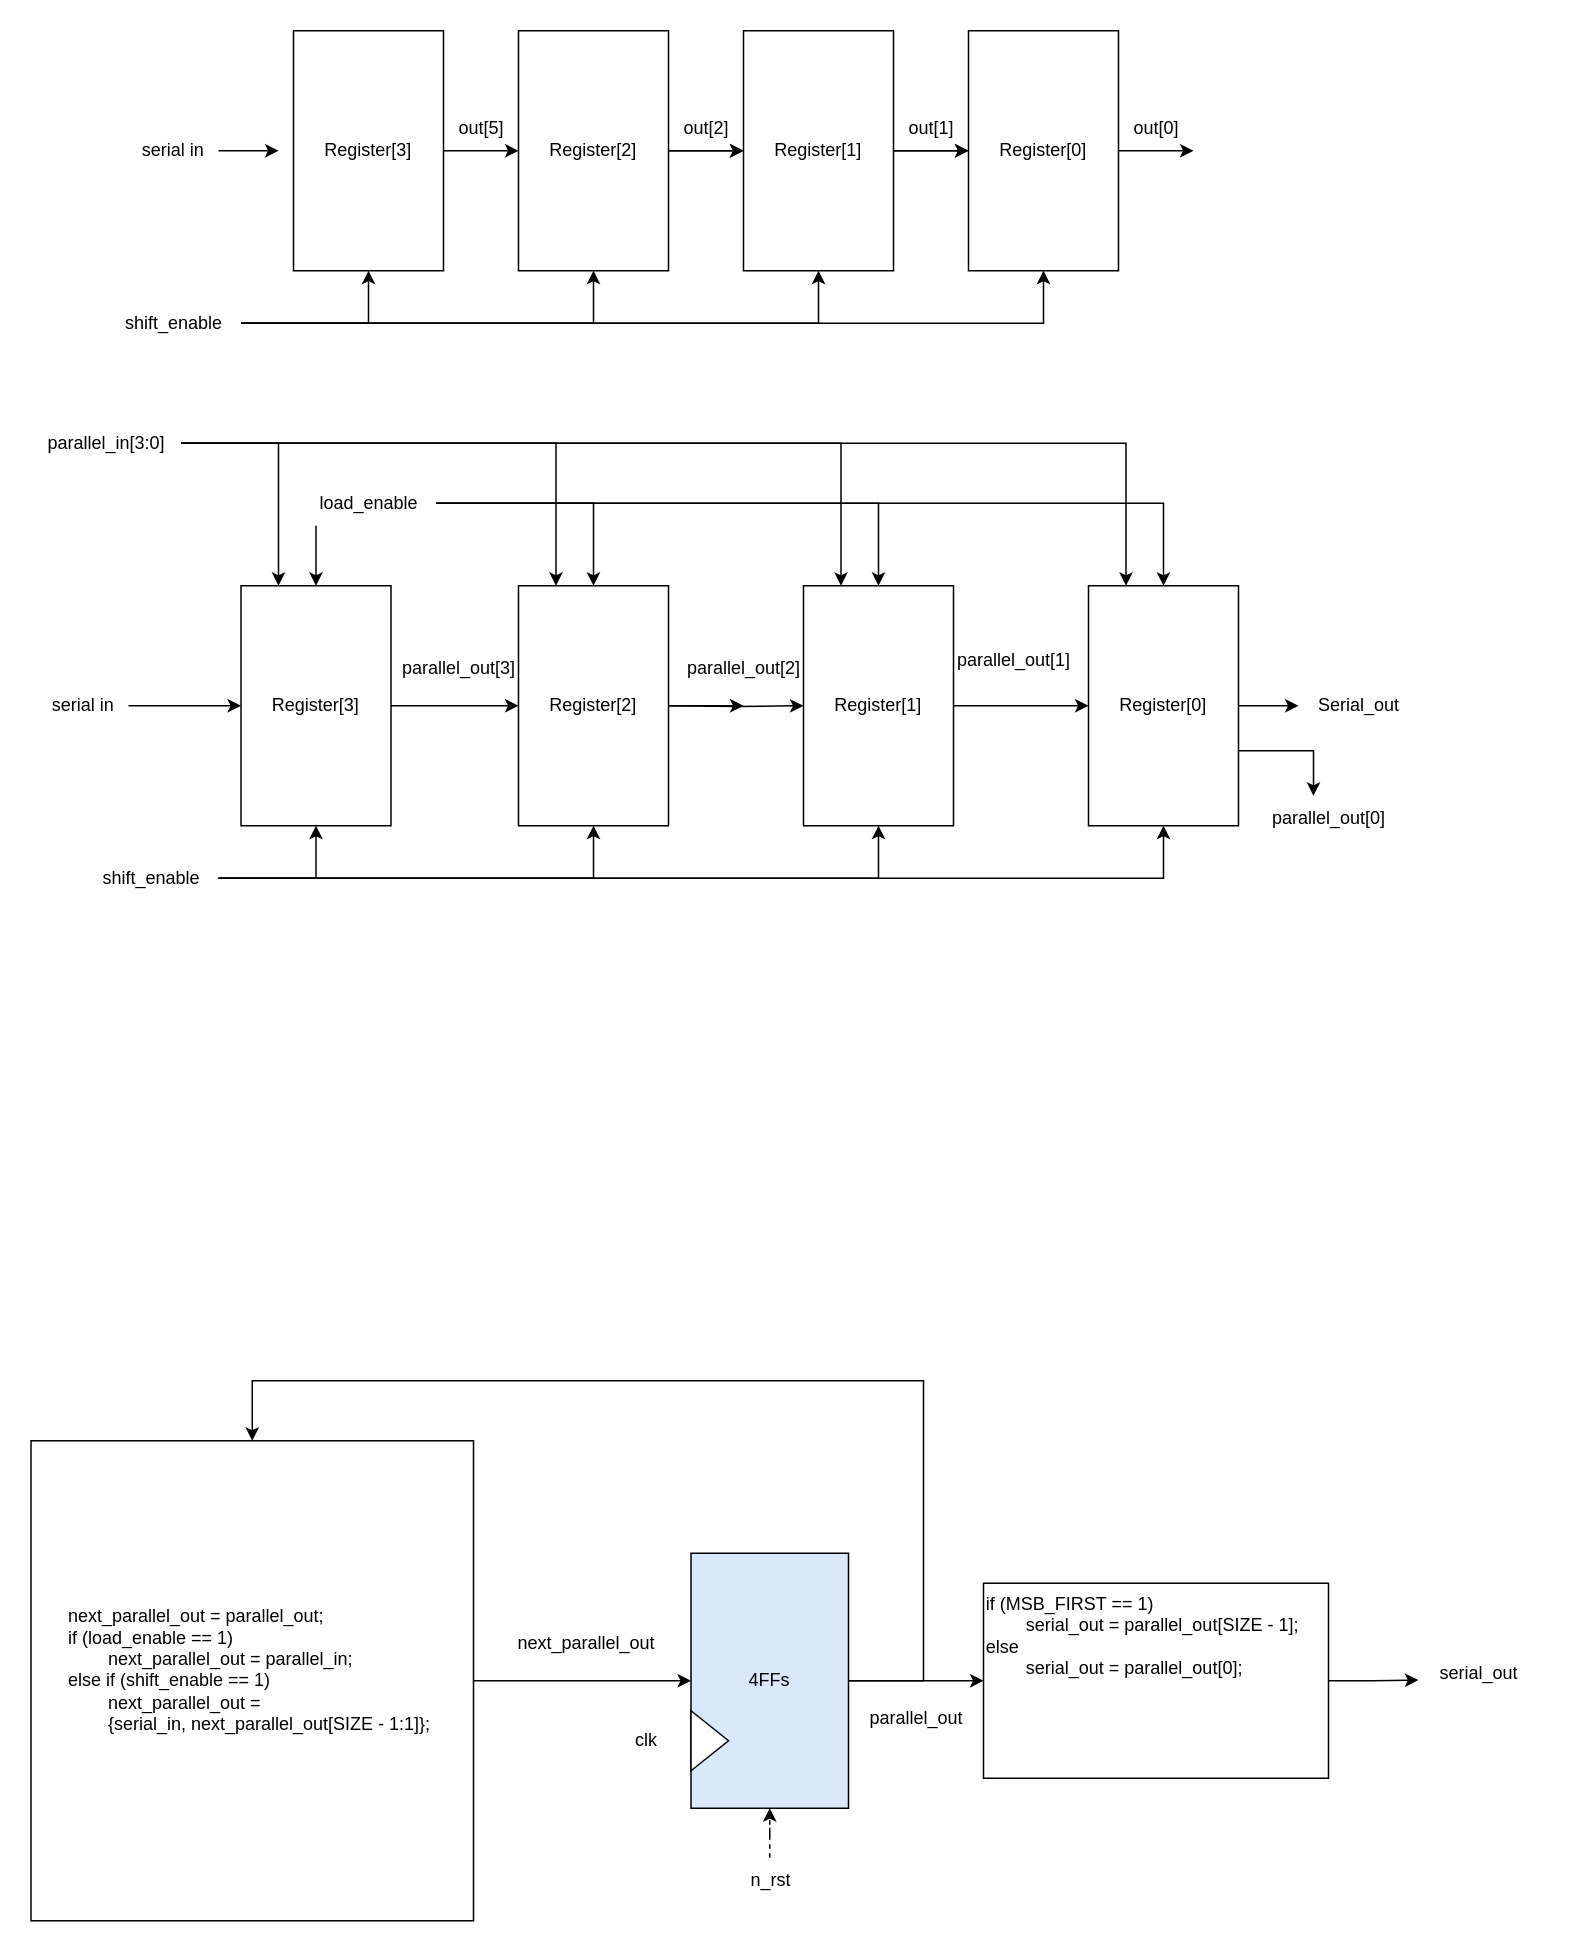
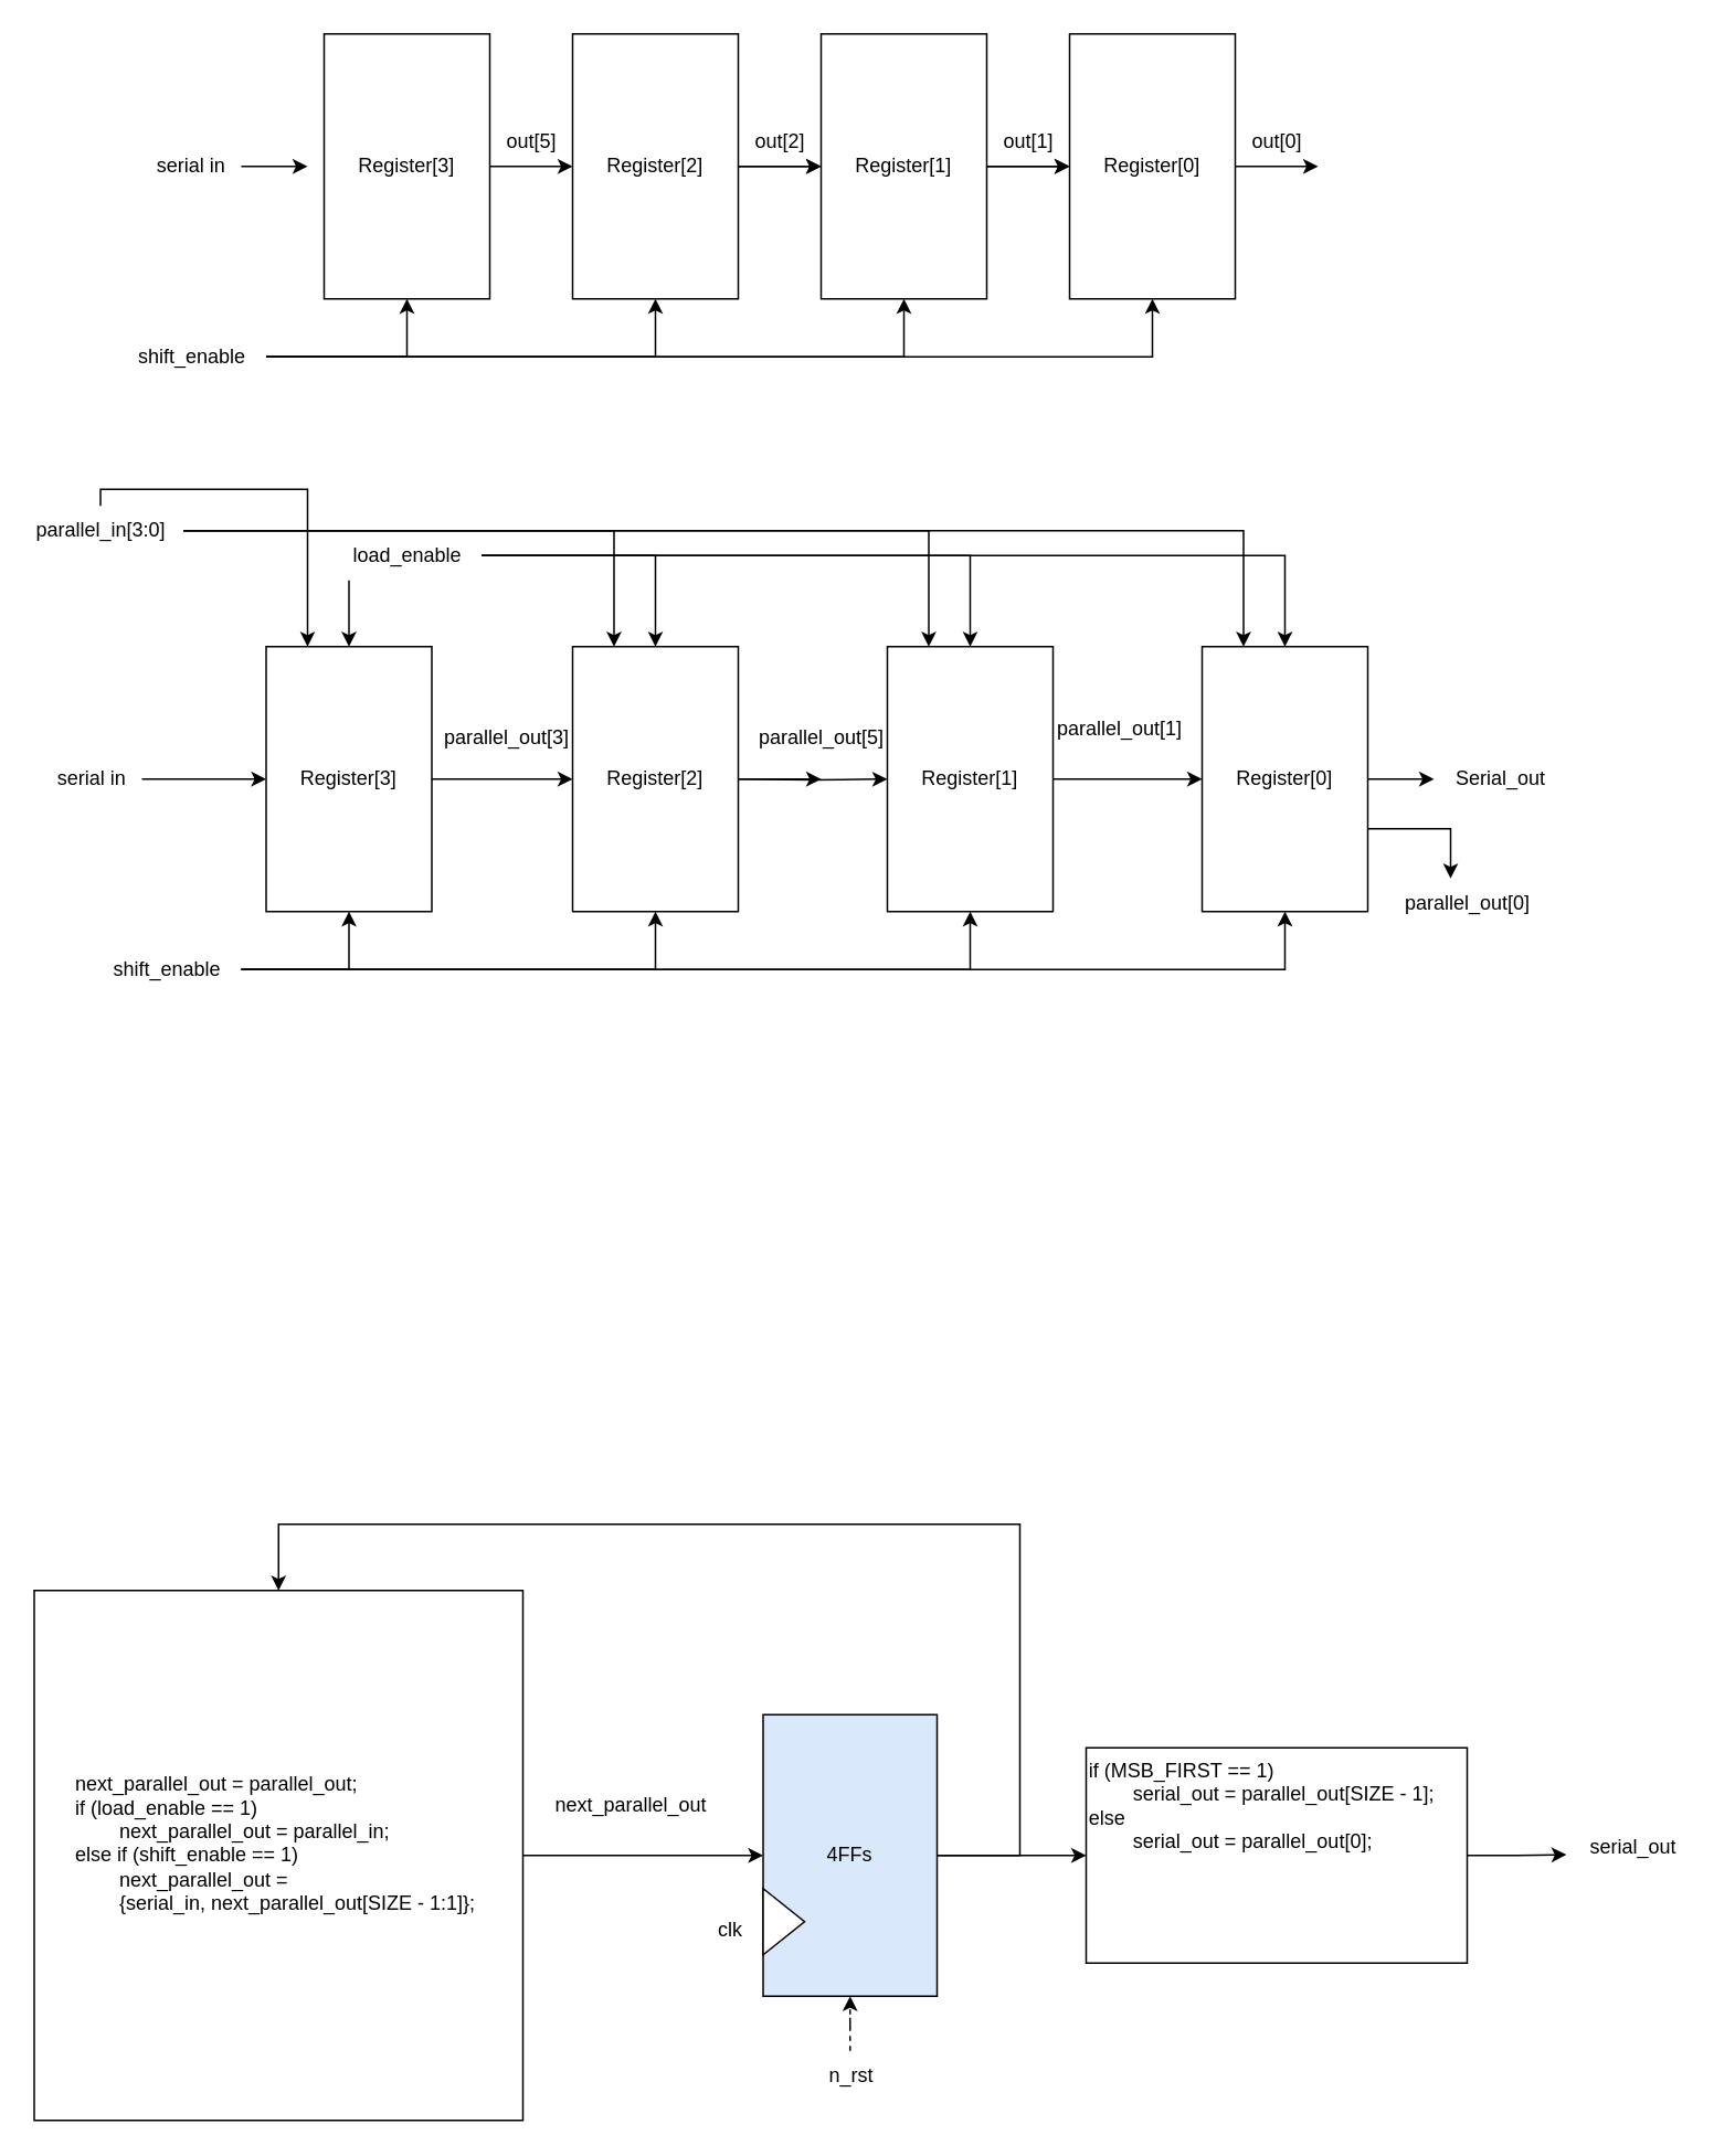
- <mxCell id="53" value="parallel_in[3:0]" style="text;html=1;align=center;verticalAlign=middle;resizable=0;points=[];autosize=1;strokeColor=none;fillColor=none;" parent="1" vertex="1"><mxGeometry x="20" y="280" width="100" height="30" as="geometry" /></mxCell>
+ <mxCell id="53" value="parallel_in[3:0]" style="text;html=1;align=center;verticalAlign=middle;resizable=0;points=[];autosize=1;strokeColor=none;fillColor=none;" parent="1" vertex="1"><mxGeometry x="10" y="305" width="100" height="30" as="geometry" /></mxCell>
- <mxCell id="37" value="parallel_out[2]" style="text;html=1;align=center;verticalAlign=middle;resizable=0;points=[];autosize=1;strokeColor=none;fillColor=none;" parent="1" vertex="1"><mxGeometry x="445" y="430" width="100" height="30" as="geometry" /></mxCell>
+ <mxCell id="37" value="parallel_out[5]" style="text;html=1;align=center;verticalAlign=middle;resizable=0;points=[];autosize=1;strokeColor=none;fillColor=none;" parent="1" vertex="1"><mxGeometry x="445" y="430" width="100" height="30" as="geometry" /></mxCell>
- <mxCell id="65" value="next_parallel_out" style="text;html=1;align=center;verticalAlign=middle;resizable=0;points=[];autosize=1;strokeColor=none;fillColor=none;" vertex="1" parent="1"><mxGeometry x="335" y="1080" width="110" height="30" as="geometry" /></mxCell>
+ <mxCell id="65" value="next_parallel_out" style="text;html=1;align=center;verticalAlign=middle;resizable=0;points=[];autosize=1;strokeColor=none;fillColor=none;" vertex="1" parent="1"><mxGeometry x="325" y="1075" width="110" height="30" as="geometry" /></mxCell>
- <mxCell id="66" value="parallel_out" style="text;html=1;align=center;verticalAlign=middle;resizable=0;points=[];autosize=1;strokeColor=none;fillColor=none;" vertex="1" parent="1"><mxGeometry x="565" y="1130" width="90" height="30" as="geometry" /></mxCell>
- <mxCell id="61" value="clk" style="text;html=1;align=center;verticalAlign=middle;resizable=0;points=[];autosize=1;strokeColor=none;fillColor=none;" vertex="1" parent="1"><mxGeometry x="410" y="1145" width="40" height="30" as="geometry" /></mxCell>
+ <mxCell id="61" value="clk" style="text;html=1;align=center;verticalAlign=middle;resizable=0;points=[];autosize=1;strokeColor=none;fillColor=none;" vertex="1" parent="1"><mxGeometry x="420" y="1150" width="40" height="30" as="geometry" /></mxCell>
